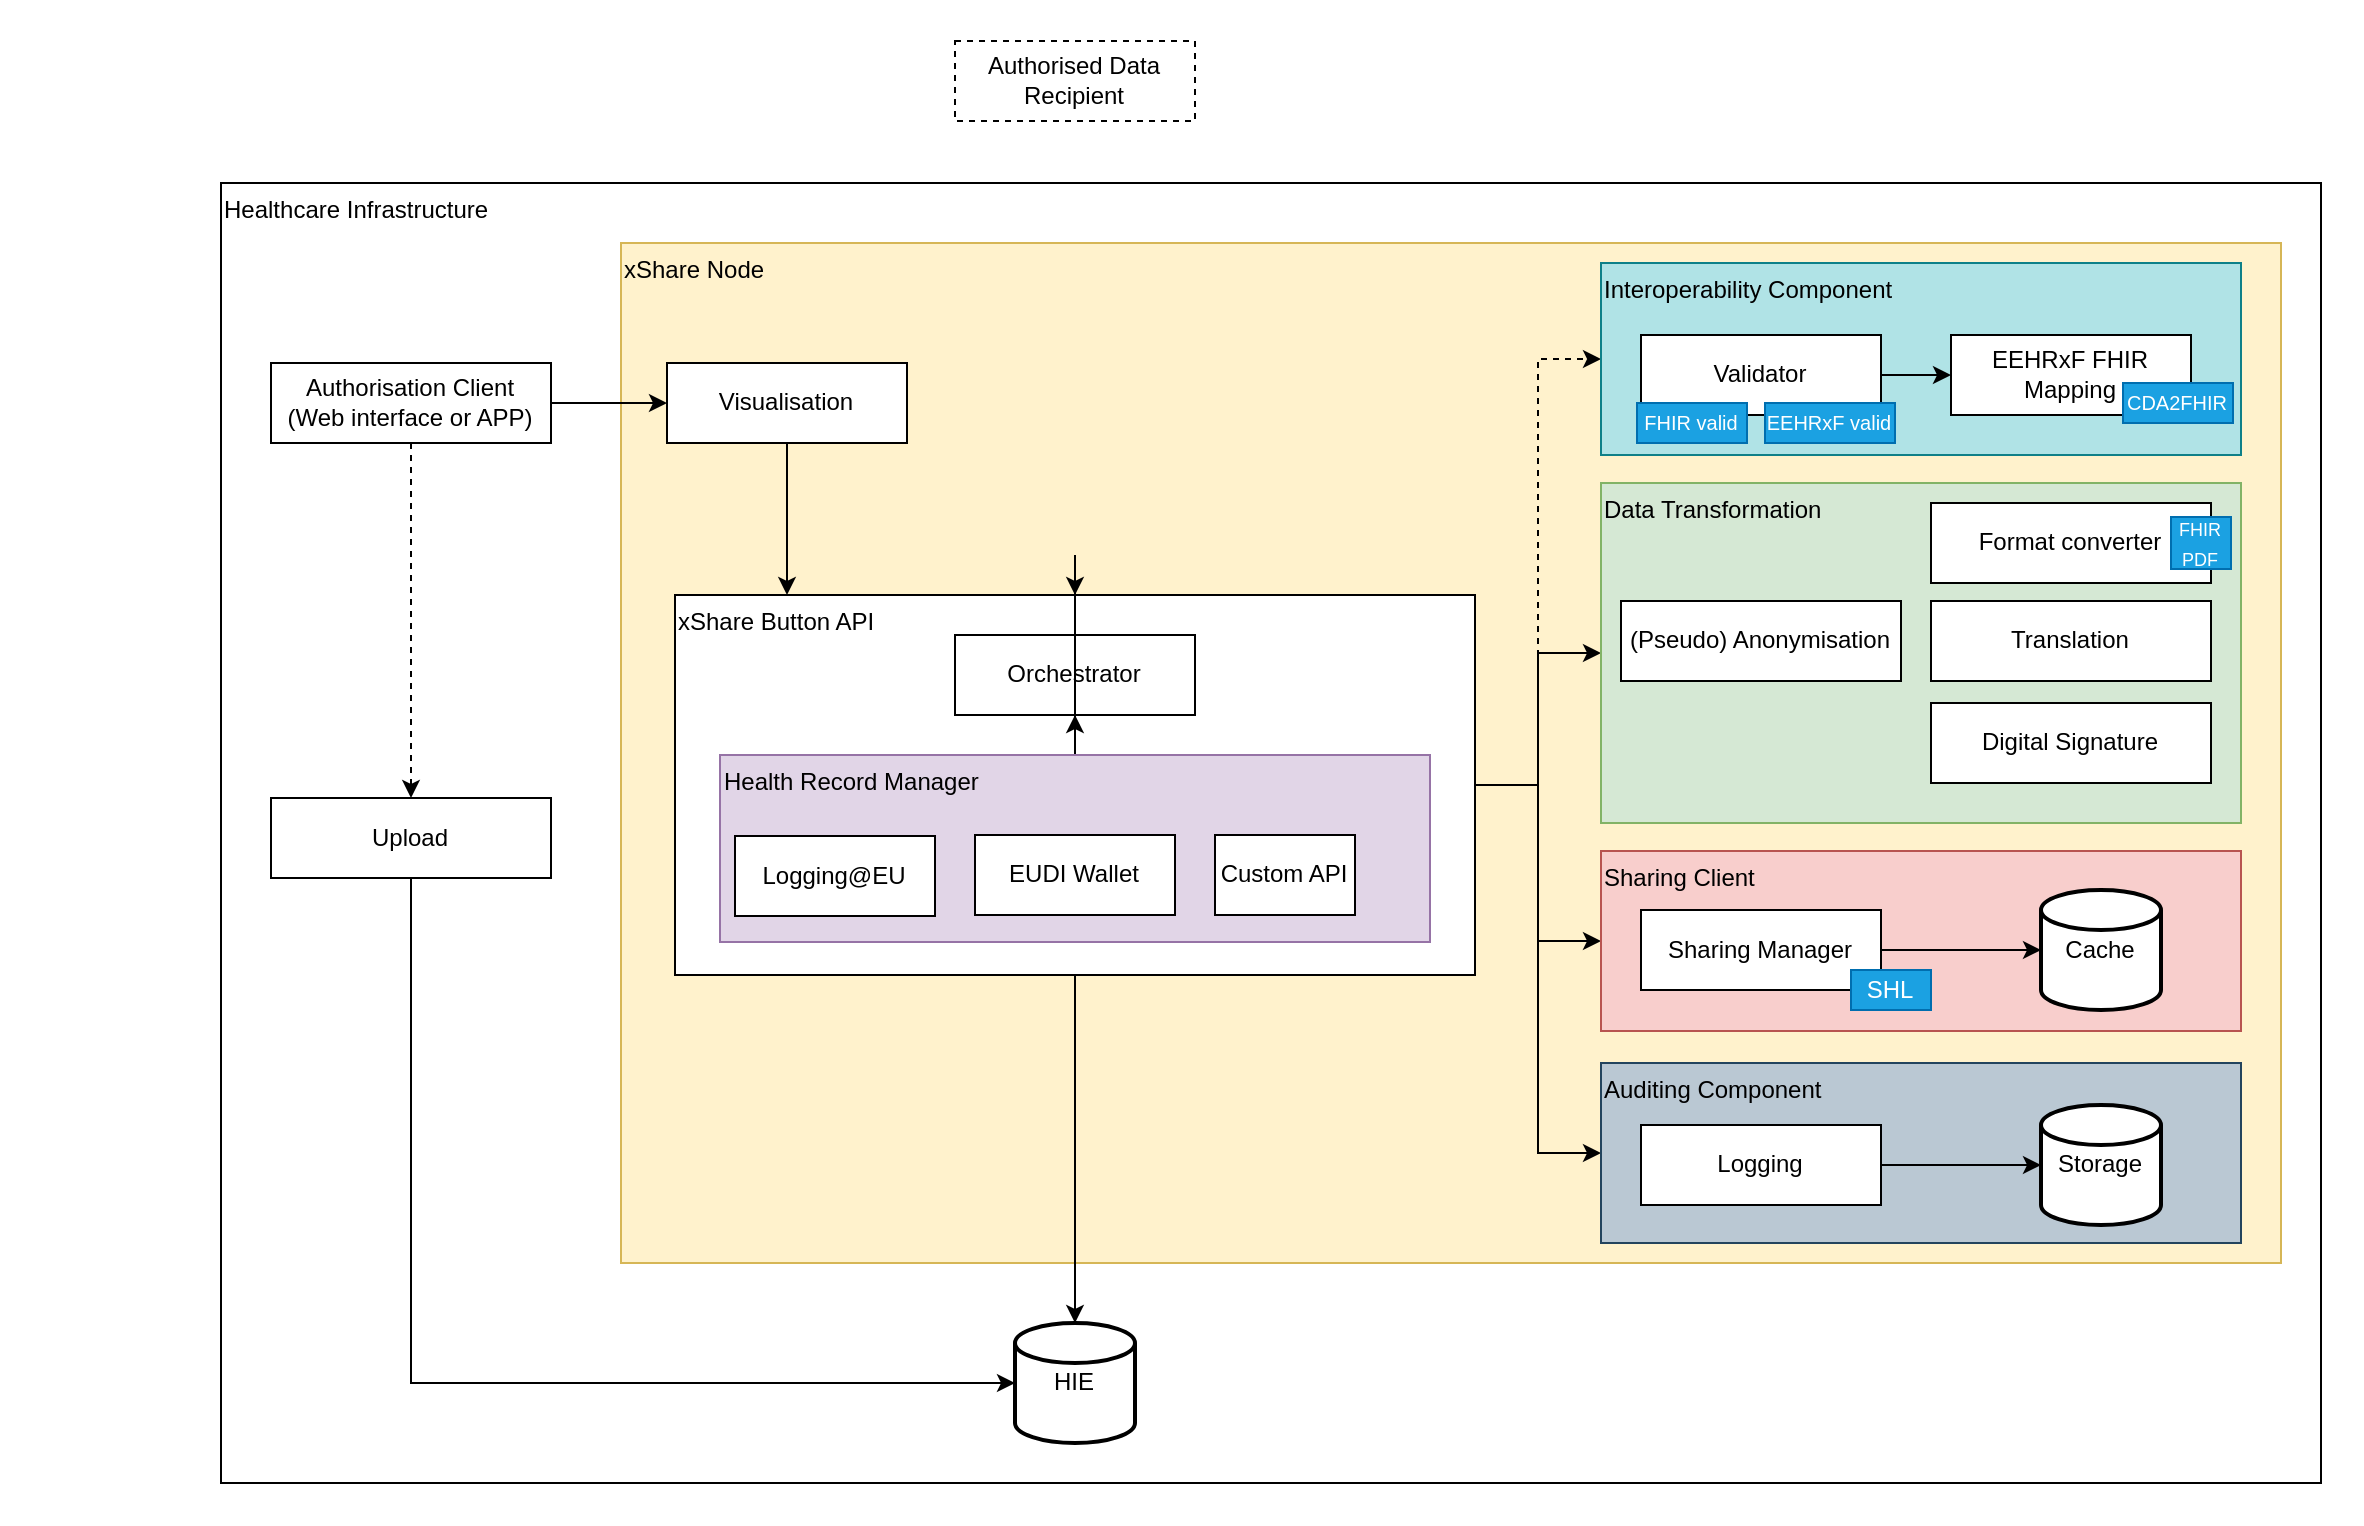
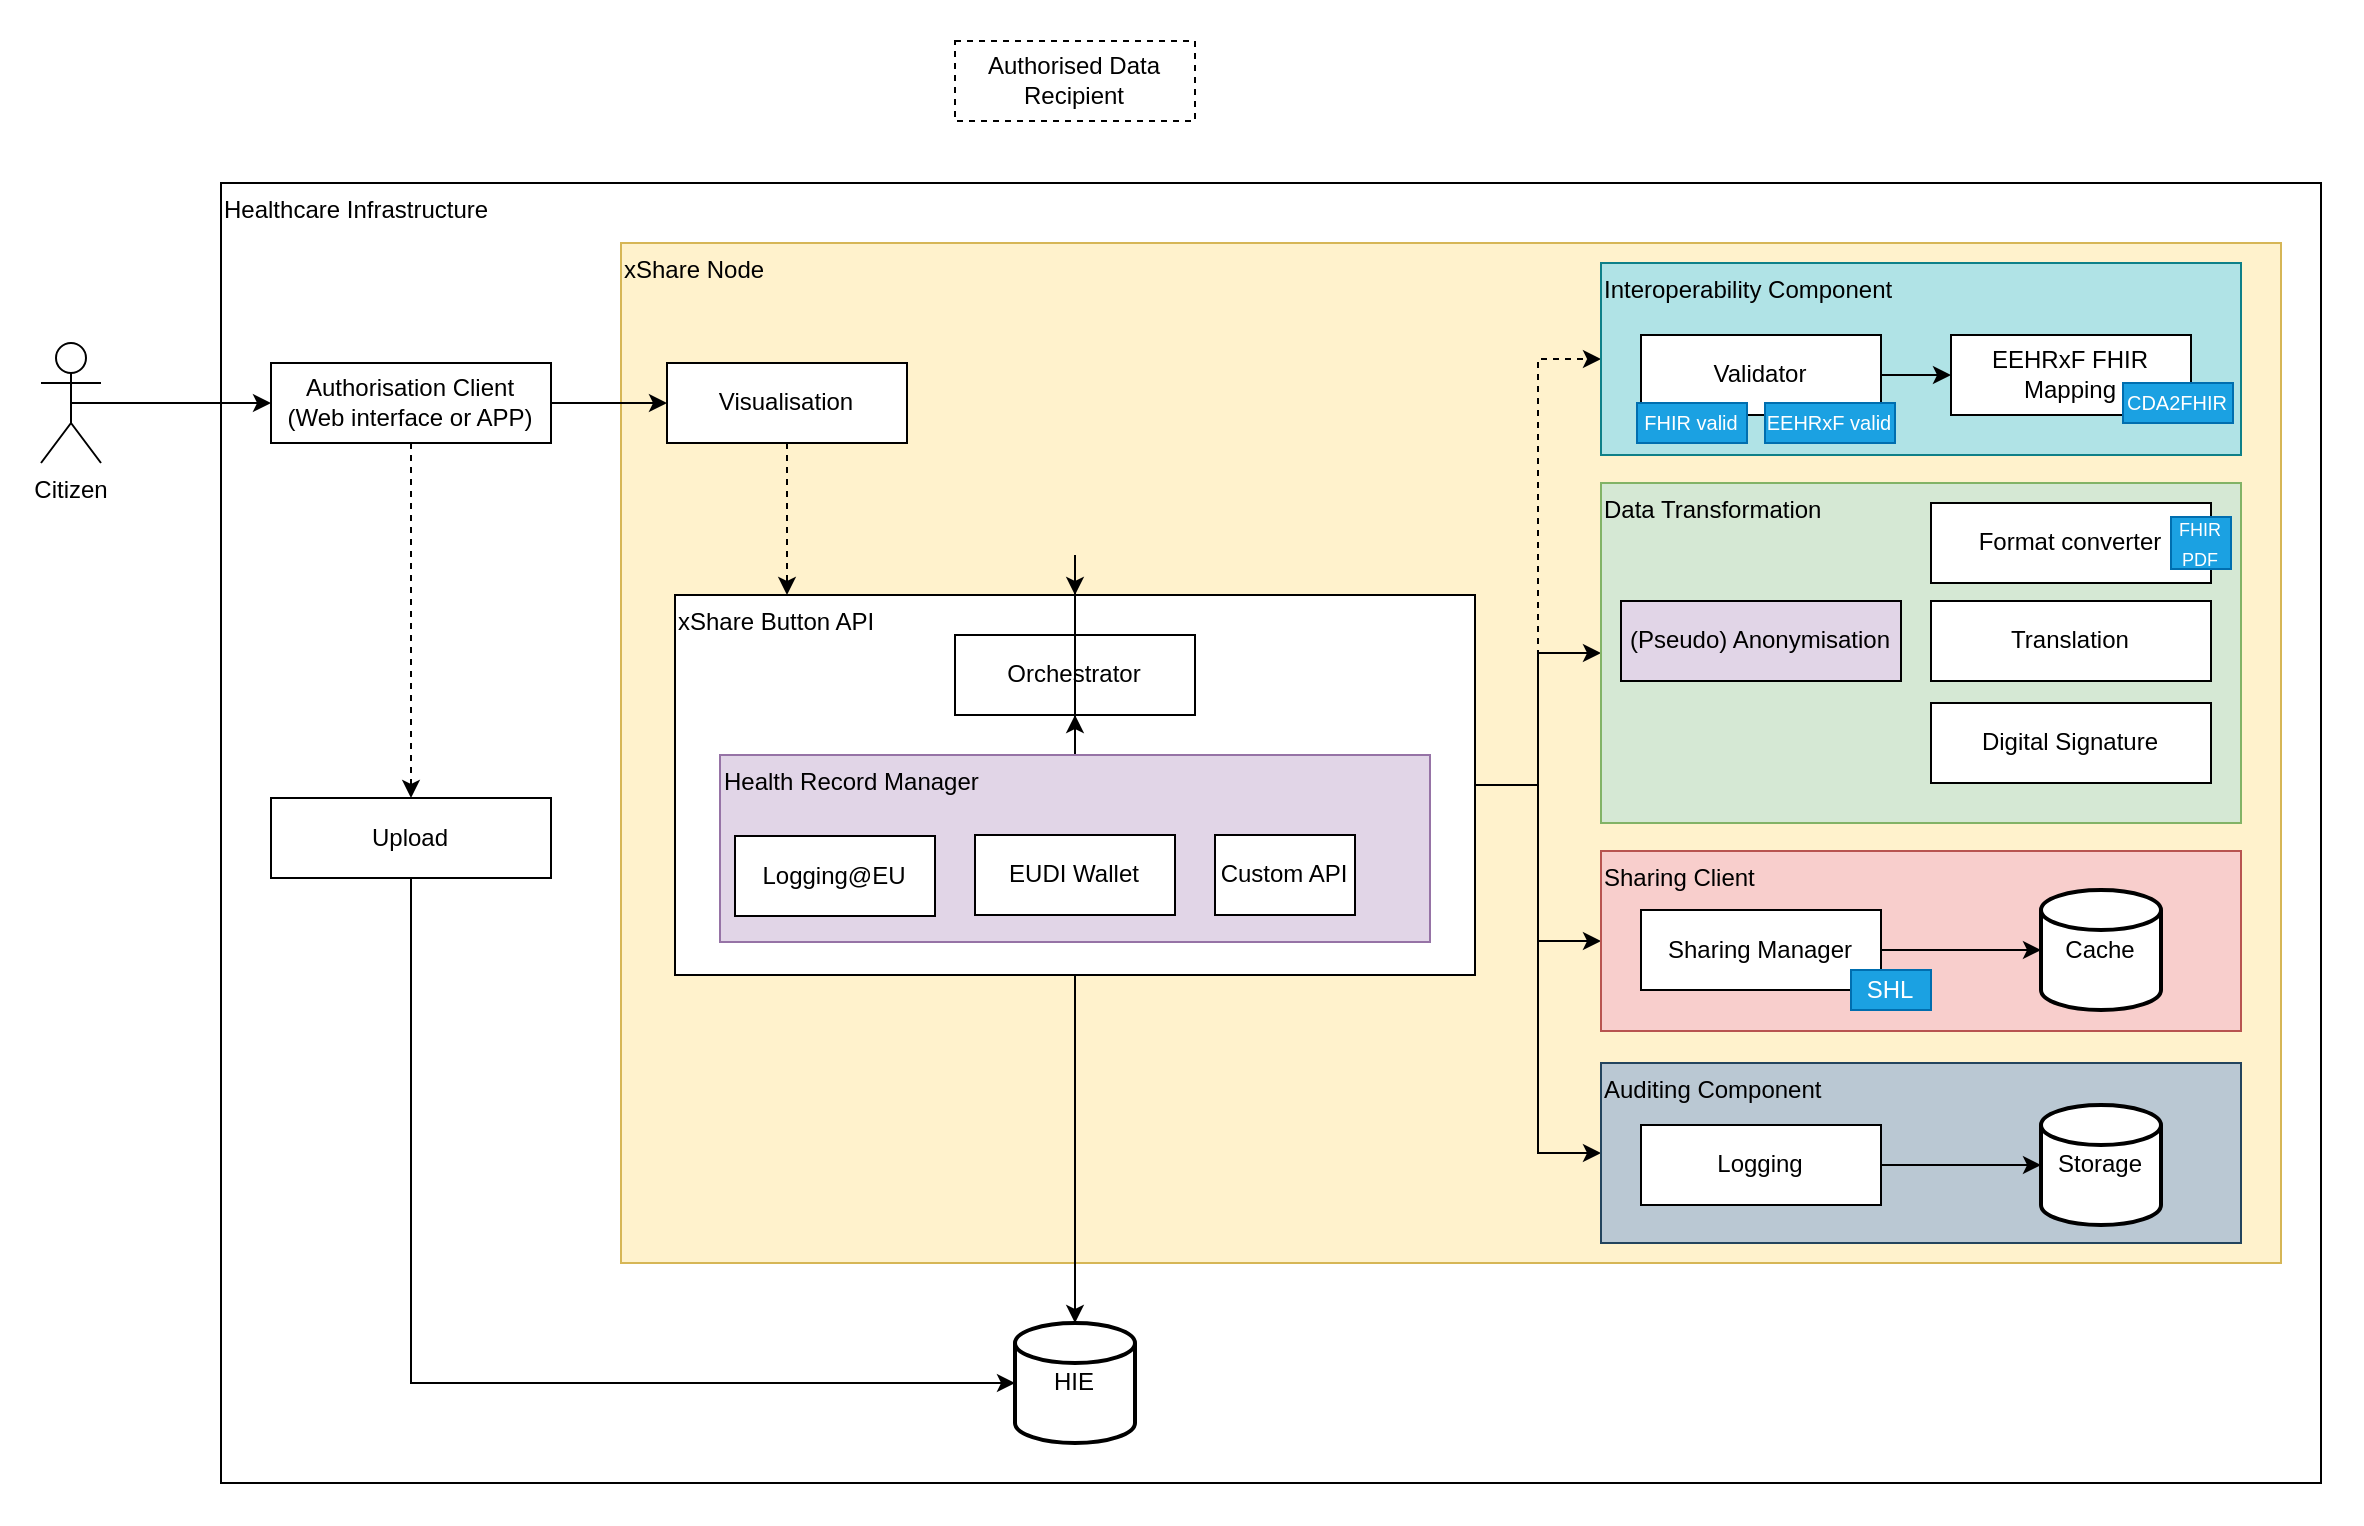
+ <mxCell id="25" value="Citizen" style="shape=umlActor;verticalLabelPosition=bottom;verticalAlign=top;html=1;outlineConnect=0;" parent="1" vertex="1"><mxGeometry x="20" y="171" width="30" height="60" as="geometry" /></mxCell>
+ <mxCell id="24" style="edgeStyle=orthogonalEdgeStyle;rounded=0;orthogonalLoop=1;jettySize=auto;html=1;exitX=0.5;exitY=0.5;exitDx=0;exitDy=0;exitPerimeter=0;entryX=0;entryY=0.5;entryDx=0;entryDy=0;" parent="1" source="25" target="10" edge="1"><mxGeometry relative="1" as="geometry"><mxPoint x="-90" y="191" as="targetPoint" /></mxGeometry></mxCell>
- <mxCell id="44" style="edgeStyle=orthogonalEdgeStyle;rounded=0;orthogonalLoop=1;jettySize=auto;html=1;entryX=0.14;entryY=0;entryDx=0;entryDy=0;entryPerimeter=0;" edge="1" parent="1" source="15" target="7"><mxGeometry relative="1" as="geometry" /></mxCell>
+ <mxCell id="44" style="edgeStyle=orthogonalEdgeStyle;rounded=0;orthogonalLoop=1;jettySize=auto;html=1;entryX=0.14;entryY=0;entryDx=0;entryDy=0;entryPerimeter=0;dashed=1;" edge="1" parent="1" source="15" target="7"><mxGeometry relative="1" as="geometry" /></mxCell>
- <mxCell id="28" value="&lt;div&gt;(Pseudo) Anonymisation&lt;/div&gt;" style="rounded=0;whiteSpace=wrap;html=1;align=center;verticalAlign=middle;" parent="1" vertex="1"><mxGeometry x="810" y="300" width="140" height="40" as="geometry" /></mxCell>
+ <mxCell id="28" value="&lt;div&gt;(Pseudo) Anonymisation&lt;/div&gt;" style="rounded=0;whiteSpace=wrap;html=1;align=center;verticalAlign=middle;fillColor=#e1d5e7;" parent="1" vertex="1"><mxGeometry x="810" y="300" width="140" height="40" as="geometry" /></mxCell>
